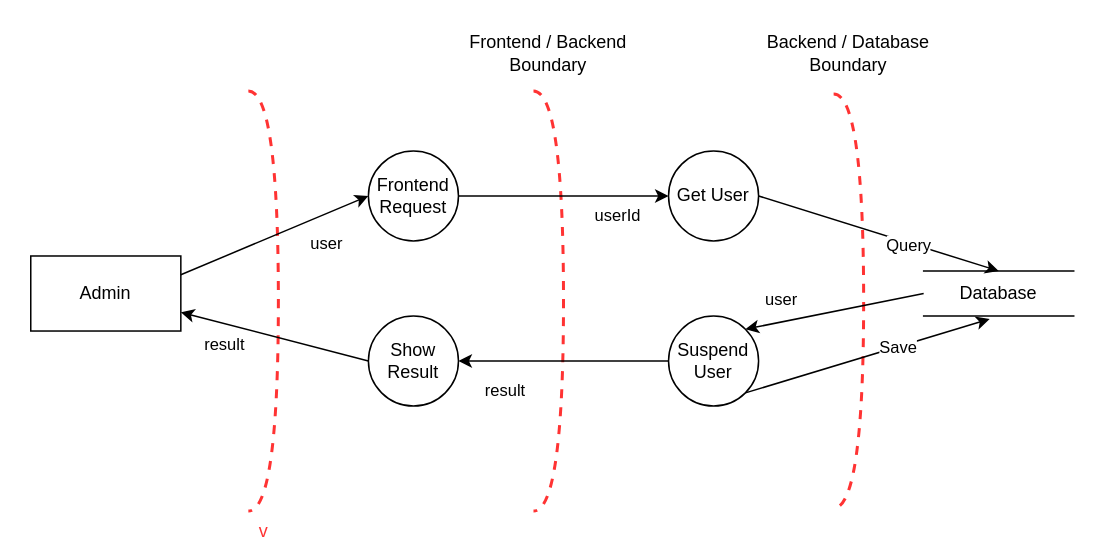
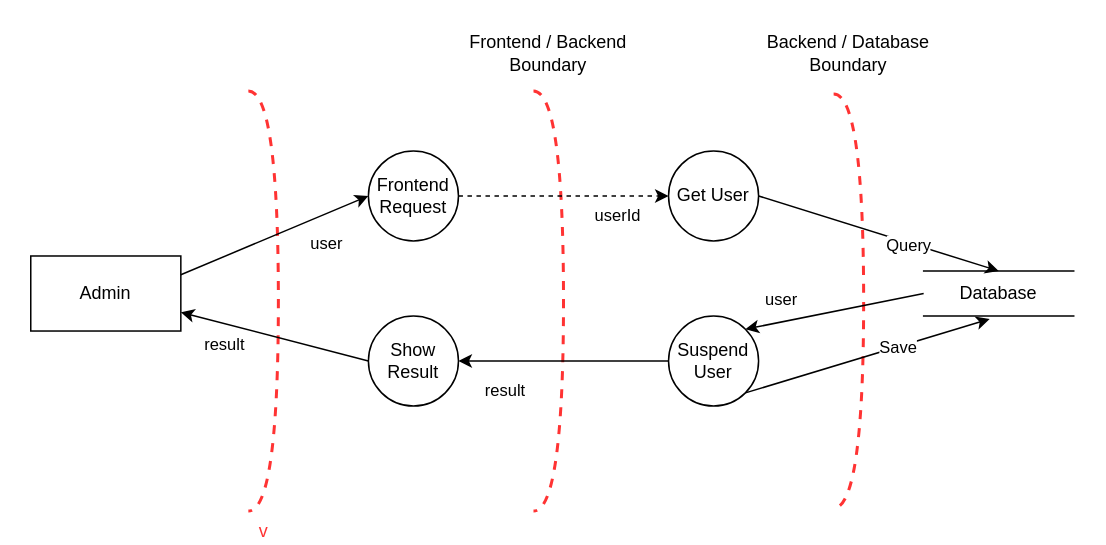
- <mxCell id="16" value="" style="endArrow=classic;html=1;rounded=0;exitX=1;exitY=0.5;exitDx=0;exitDy=0;entryX=0;entryY=0.5;entryDx=0;entryDy=0;" parent="1" source="10" target="15" edge="1"><mxGeometry width="50" height="50" relative="1" as="geometry"><mxPoint x="335" y="210" as="sourcePoint" /><mxPoint x="385" y="160" as="targetPoint" /></mxGeometry></mxCell>
+ <mxCell id="16" value="" style="endArrow=classic;html=1;rounded=0;exitX=1;exitY=0.5;exitDx=0;exitDy=0;entryX=0;entryY=0.5;entryDx=0;entryDy=0;dashed=1;" parent="1" source="10" target="15" edge="1"><mxGeometry width="50" height="50" relative="1" as="geometry"><mxPoint x="335" y="210" as="sourcePoint" /><mxPoint x="385" y="160" as="targetPoint" /></mxGeometry></mxCell>
